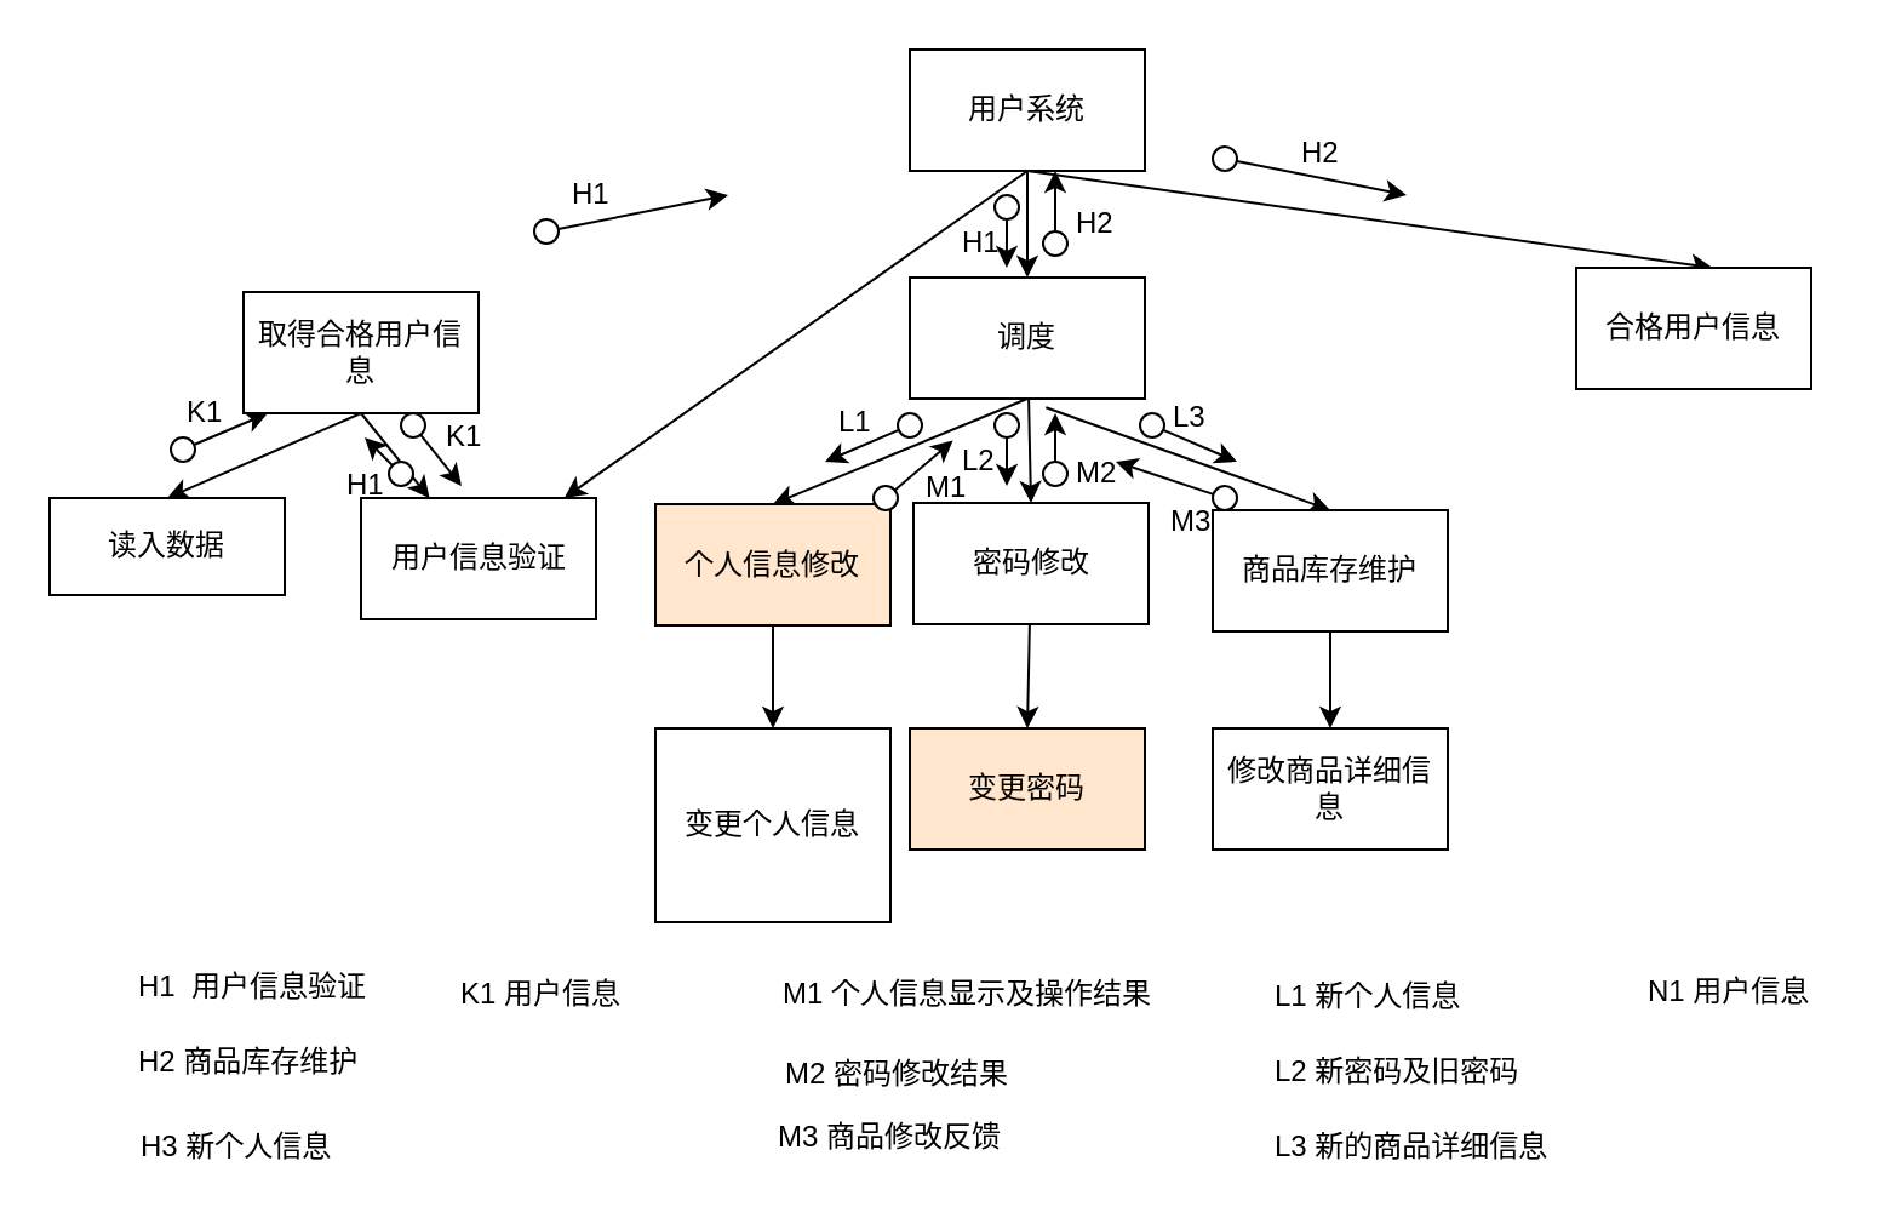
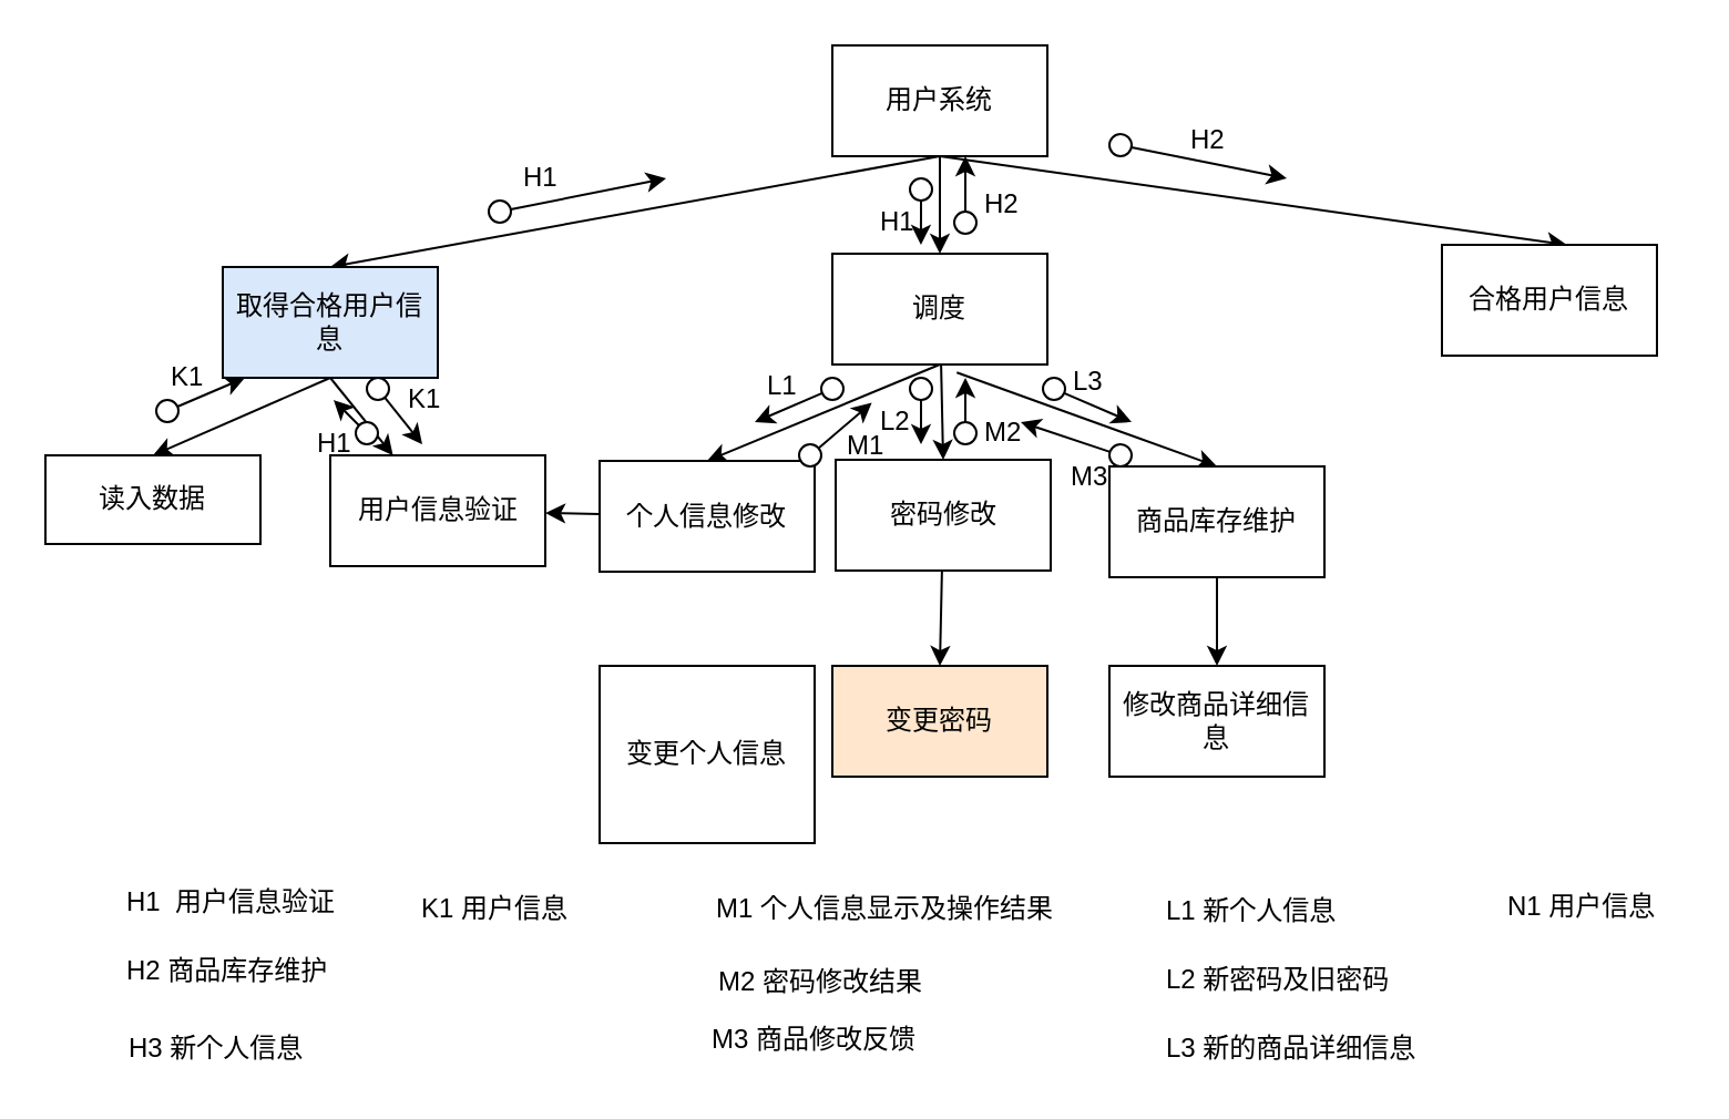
- <mxCell id="2" style="rounded=0;orthogonalLoop=1;jettySize=auto;html=1;exitX=0.5;exitY=1;exitDx=0;exitDy=0;" parent="1" source="5" target="15" edge="1"><mxGeometry relative="1" as="geometry" /></mxCell>
+ <mxCell id="2" style="rounded=0;orthogonalLoop=1;jettySize=auto;html=1;entryX=0.5;entryY=0;entryDx=0;entryDy=0;exitX=0.5;exitY=1;exitDx=0;exitDy=0;" parent="1" source="5" target="8" edge="1"><mxGeometry relative="1" as="geometry" /></mxCell>
- <mxCell id="8" value="取得合格用户信息&lt;br&gt;" style="rounded=0;whiteSpace=wrap;html=1;" parent="1" vertex="1"><mxGeometry x="100" y="120" width="97" height="50" as="geometry" /></mxCell>
+ <mxCell id="8" value="取得合格用户信息&lt;br&gt;" style="rounded=0;whiteSpace=wrap;html=1;fillColor=#dae8fc;" parent="1" vertex="1"><mxGeometry x="100" y="120" width="97" height="50" as="geometry" /></mxCell>
- <mxCell id="17" value="个人信息修改&lt;br&gt;" style="rounded=0;whiteSpace=wrap;html=1;fillColor=#ffe6cc;" parent="1" vertex="1"><mxGeometry x="270" y="207.5" width="97" height="50" as="geometry" /></mxCell>
+ <mxCell id="17" value="个人信息修改&lt;br&gt;" style="rounded=0;whiteSpace=wrap;html=1;" parent="1" vertex="1"><mxGeometry x="270" y="207.5" width="97" height="50" as="geometry" /></mxCell>
- <mxCell id="16" style="edgeStyle=none;rounded=0;orthogonalLoop=1;jettySize=auto;html=1;entryX=0.5;entryY=0;entryDx=0;entryDy=0;" parent="1" source="17" target="20" edge="1"><mxGeometry relative="1" as="geometry" /></mxCell>
+ <mxCell id="16" style="edgeStyle=none;rounded=0;orthogonalLoop=1;jettySize=auto;html=1;" parent="1" source="17" target="15" edge="1"><mxGeometry relative="1" as="geometry" /></mxCell>
